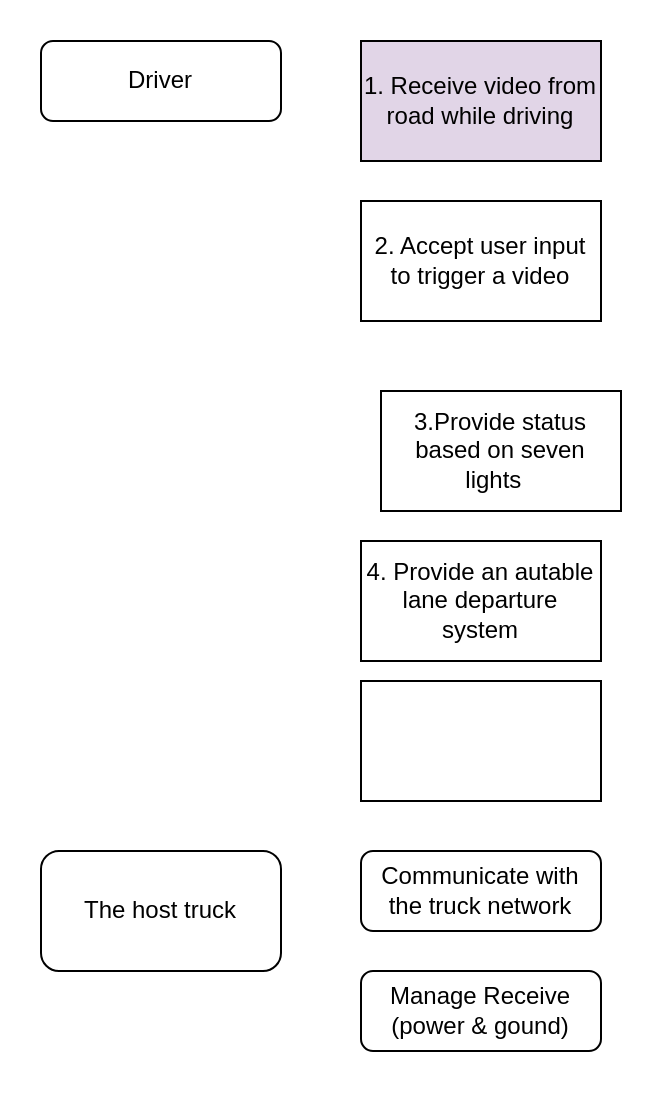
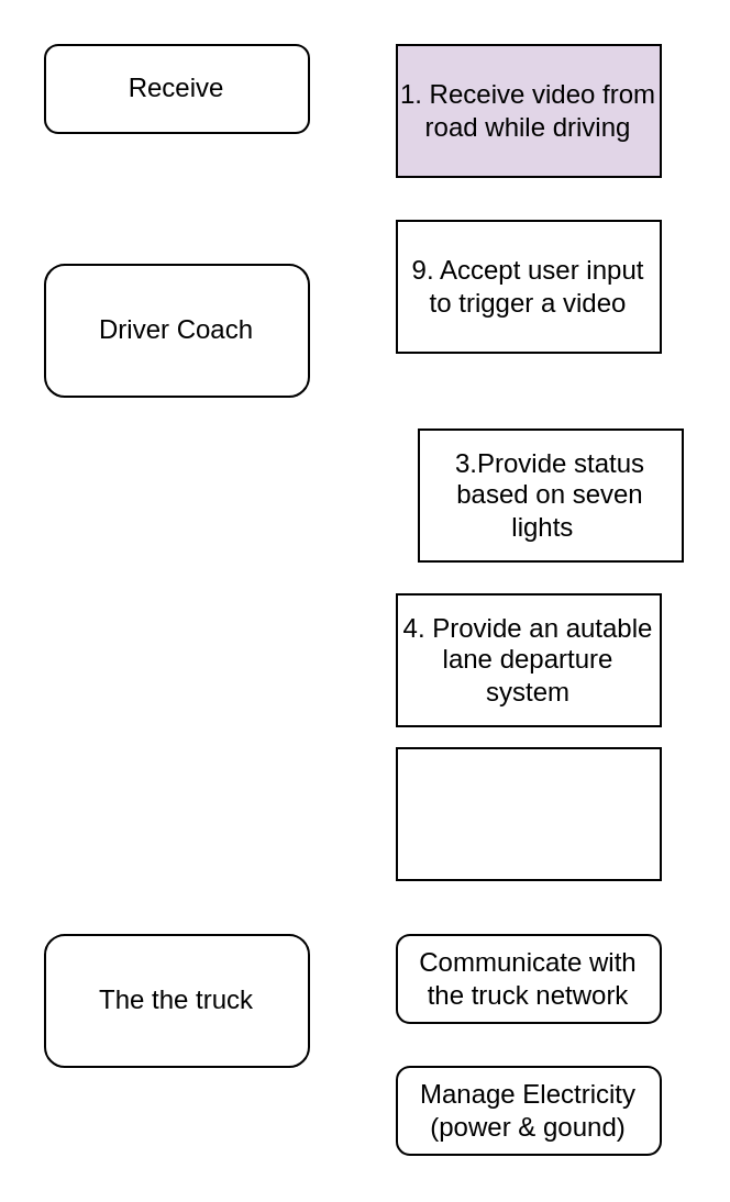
- <mxCell id="2" value="Driver" style="rounded=1;whiteSpace=wrap;html=1;fontSize=12;glass=0;strokeWidth=1;shadow=0;" parent="1" vertex="1"><mxGeometry x="20" y="20" width="120" height="40" as="geometry" /></mxCell>
+ <mxCell id="2" value="Receive" style="rounded=1;whiteSpace=wrap;html=1;fontSize=12;glass=0;strokeWidth=1;shadow=0;" parent="1" vertex="1"><mxGeometry x="20" y="20" width="120" height="40" as="geometry" /></mxCell>
- <mxCell id="8" value="2. Accept user input to trigger a video" style="rounded=0;whiteSpace=wrap;html=1;" parent="1" vertex="1"><mxGeometry x="180" y="100" width="120" height="60" as="geometry" /></mxCell>
+ <mxCell id="8" value="9. Accept user input to trigger a video" style="rounded=0;whiteSpace=wrap;html=1;" parent="1" vertex="1"><mxGeometry x="180" y="100" width="120" height="60" as="geometry" /></mxCell>
+ <mxCell id="6" value="Driver Coach" style="rounded=1;whiteSpace=wrap;html=1;" parent="1" vertex="1"><mxGeometry x="20" y="120" width="120" height="60" as="geometry" /></mxCell>
- <mxCell id="5" value="The host truck" style="rounded=1;whiteSpace=wrap;html=1;" parent="1" vertex="1"><mxGeometry x="20" y="425" width="120" height="60" as="geometry" /></mxCell>
+ <mxCell id="5" value="The the truck" style="rounded=1;whiteSpace=wrap;html=1;" parent="1" vertex="1"><mxGeometry x="20" y="425" width="120" height="60" as="geometry" /></mxCell>
- <mxCell id="3" value="Manage Receive (power &amp;amp; gound)" style="rounded=1;whiteSpace=wrap;html=1;fontSize=12;glass=0;strokeWidth=1;shadow=0;" parent="1" vertex="1"><mxGeometry x="180" y="485" width="120" height="40" as="geometry" /></mxCell>
+ <mxCell id="3" value="Manage Electricity (power &amp;amp; gound)" style="rounded=1;whiteSpace=wrap;html=1;fontSize=12;glass=0;strokeWidth=1;shadow=0;" parent="1" vertex="1"><mxGeometry x="180" y="485" width="120" height="40" as="geometry" /></mxCell>
